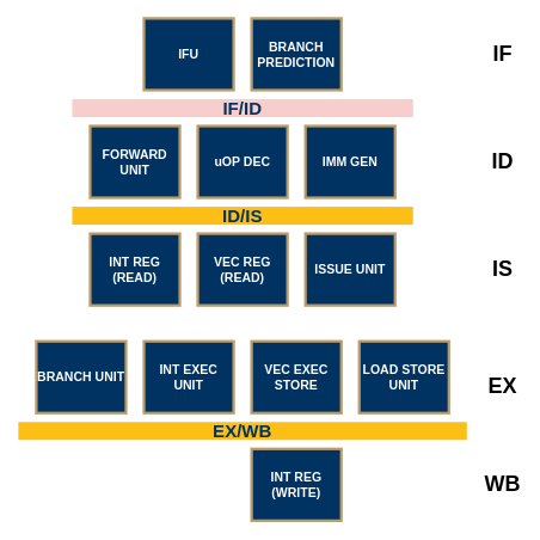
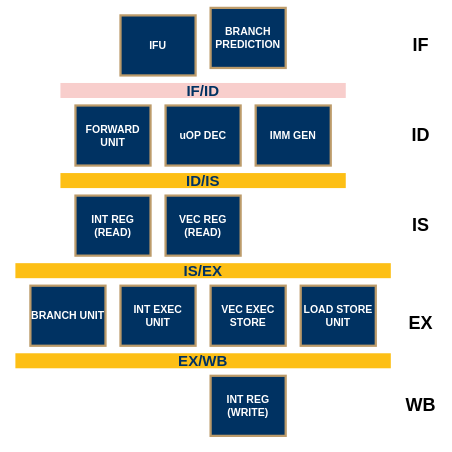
- <mxCell id="3" value="BRANCH PREDICTION" style="rounded=0;whiteSpace=wrap;html=1;fillColor=#003262;strokeColor=#BC9B6A;fontColor=#FFFFFF;fontStyle=1;fontSize=14;strokeWidth=3;" parent="1" vertex="1"><mxGeometry x="280" y="20" width="100" height="80" as="geometry" /></mxCell>
+ <mxCell id="3" value="BRANCH PREDICTION" style="rounded=0;whiteSpace=wrap;html=1;fillColor=#003262;strokeColor=#BC9B6A;fontColor=#FFFFFF;fontStyle=1;fontSize=14;strokeWidth=3;" parent="1" vertex="1"><mxGeometry x="280" y="10" width="100" height="80" as="geometry" /></mxCell>
- <mxCell id="18" value="ISSUE UNIT" style="rounded=0;whiteSpace=wrap;html=1;fillColor=#003262;strokeColor=#BC9B6A;fontSize=14;fontColor=#FFFFFF;fontStyle=1;strokeWidth=3;" parent="1" vertex="1"><mxGeometry x="340" y="260" width="100" height="80" as="geometry" /></mxCell>
+ <mxCell id="6" value="IS/EX" style="rounded=0;whiteSpace=wrap;html=1;fontStyle=1;fillColor=#FDBF15;fontSize=20;fontColor=#003262;strokeColor=none;strokeWidth=2;spacing=0;" parent="1" vertex="1"><mxGeometry x="20" y="350" width="500" height="20" as="geometry" /></mxCell>
